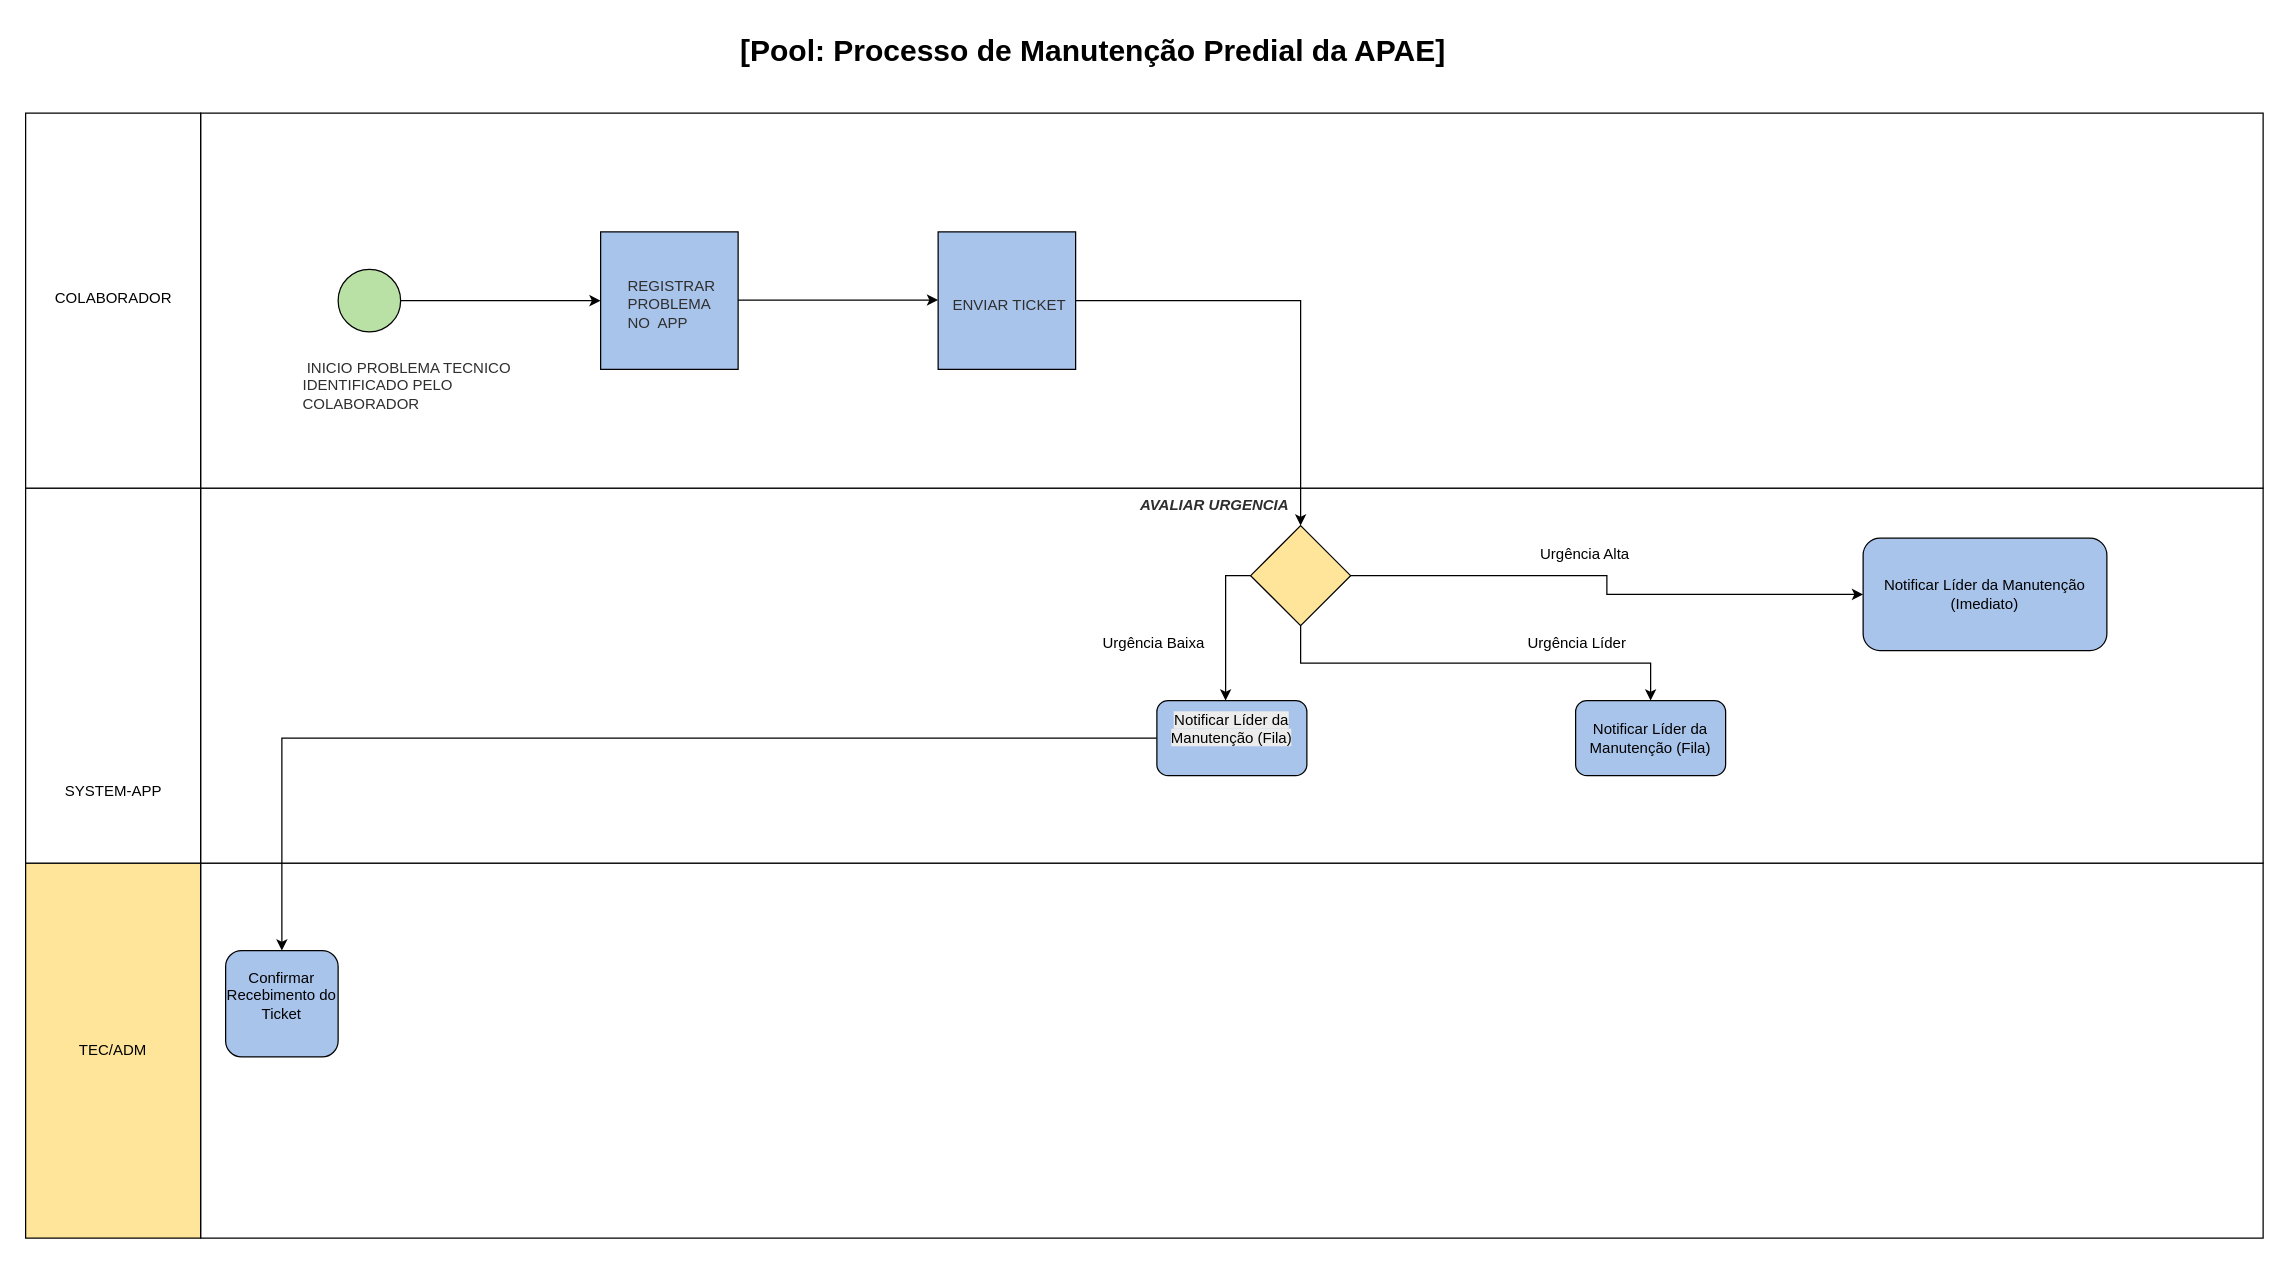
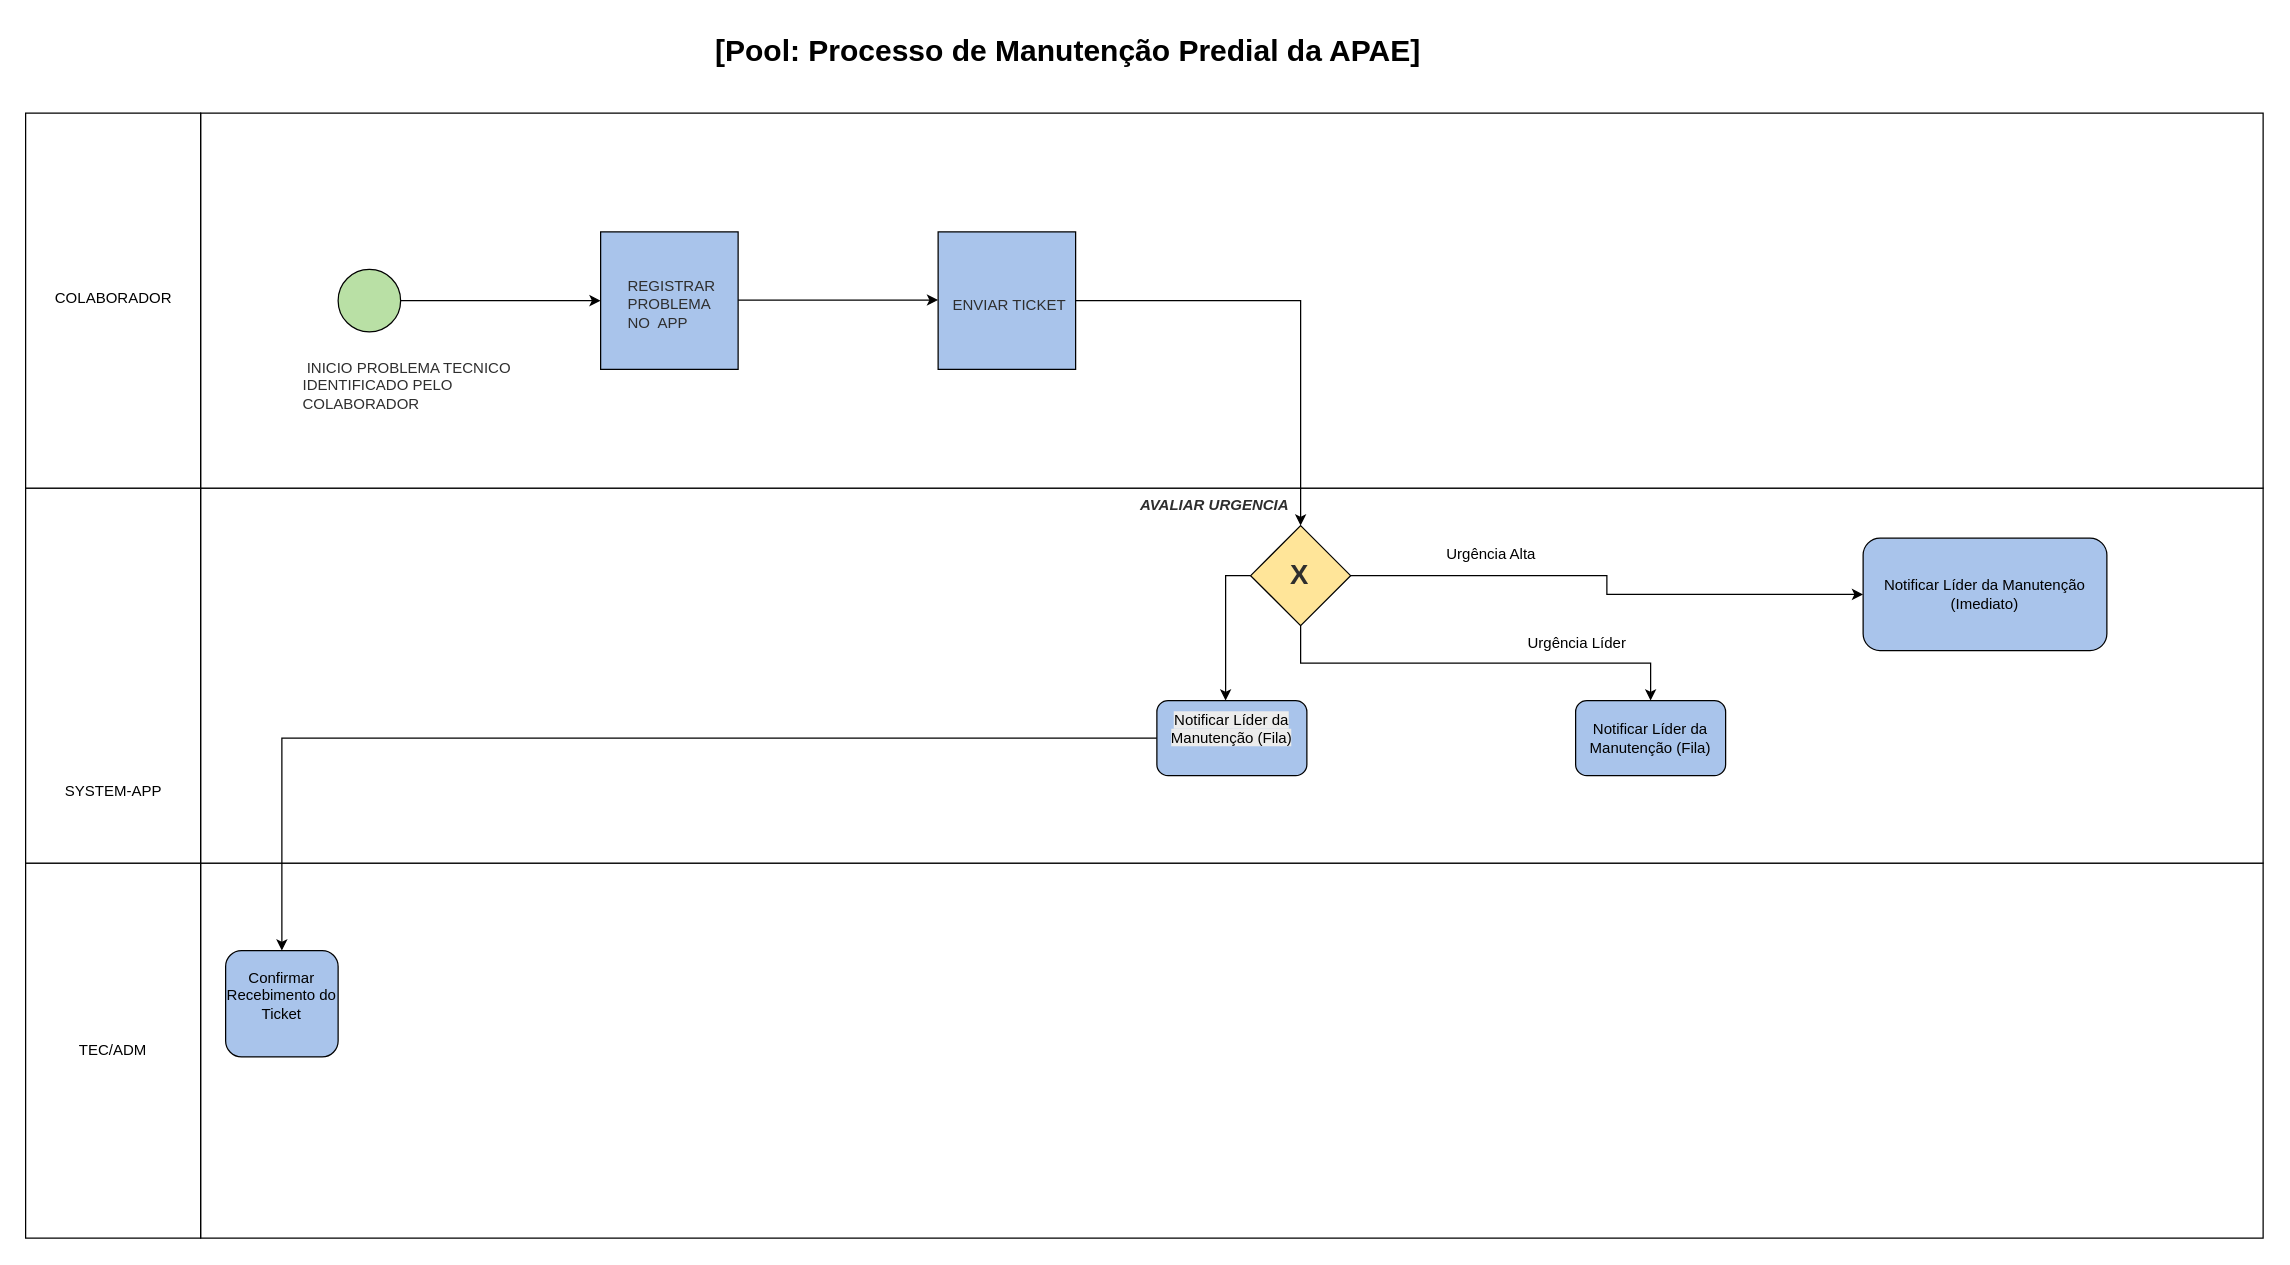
- <mxCell id="27" value="&lt;div&gt;&lt;b&gt;&lt;font style=&quot;font-size: 24px;&quot;&gt;[Pool: Processo de Manutenção Predial da APAE]&lt;/font&gt;&lt;/b&gt;&lt;br&gt;&lt;/div&gt;" style="text;whiteSpace=wrap;html=1;" vertex="1" parent="1"><mxGeometry x="590" y="20" width="650" height="40" as="geometry" /></mxCell>
+ <mxCell id="27" value="&lt;div&gt;&lt;b&gt;&lt;font style=&quot;font-size: 24px;&quot;&gt;[Pool: Processo de Manutenção Predial da APAE]&lt;/font&gt;&lt;/b&gt;&lt;br&gt;&lt;/div&gt;" style="text;whiteSpace=wrap;html=1;" vertex="1" parent="1"><mxGeometry x="570" y="20" width="650" height="40" as="geometry" /></mxCell>
+ <mxCell id="21" value="&lt;div&gt;&lt;b style=&quot;color: light-dark(rgb(46, 46, 46), rgb(198, 198, 198)); background-color: transparent;&quot;&gt;&lt;font style=&quot;font-size: 22px;&quot;&gt;X&lt;/font&gt;&lt;/b&gt;&lt;/div&gt;" style="text;whiteSpace=wrap;html=1;" vertex="1" parent="1"><mxGeometry x="1030" y="440" width="30" height="17.5" as="geometry" /></mxCell>
- <mxCell id="24" value="&lt;div&gt;Urgência Alta&lt;/div&gt;" style="text;whiteSpace=wrap;html=1;" vertex="1" parent="1"><mxGeometry x="1230" y="428.75" width="100" height="40" as="geometry" /></mxCell>
+ <mxCell id="24" value="&lt;div&gt;Urgência Alta&lt;/div&gt;" style="text;whiteSpace=wrap;html=1;" vertex="1" parent="1"><mxGeometry x="1155" y="428.75" width="100" height="40" as="geometry" /></mxCell>
- <mxCell id="32" value="&lt;div&gt;Urgência Baixa&lt;/div&gt;" style="text;whiteSpace=wrap;html=1;" vertex="1" parent="1"><mxGeometry x="880" y="500" width="100" height="40" as="geometry" /></mxCell>
- <mxCell id="3" value="TEC/ADM" style="rounded=0;whiteSpace=wrap;html=1;fillColor=#ffe599;" vertex="1" parent="1"><mxGeometry x="20" y="690" width="140" height="300" as="geometry" /></mxCell>
+ <mxCell id="3" value="TEC/ADM" style="rounded=0;whiteSpace=wrap;html=1;" vertex="1" parent="1"><mxGeometry x="20" y="690" width="140" height="300" as="geometry" /></mxCell>
